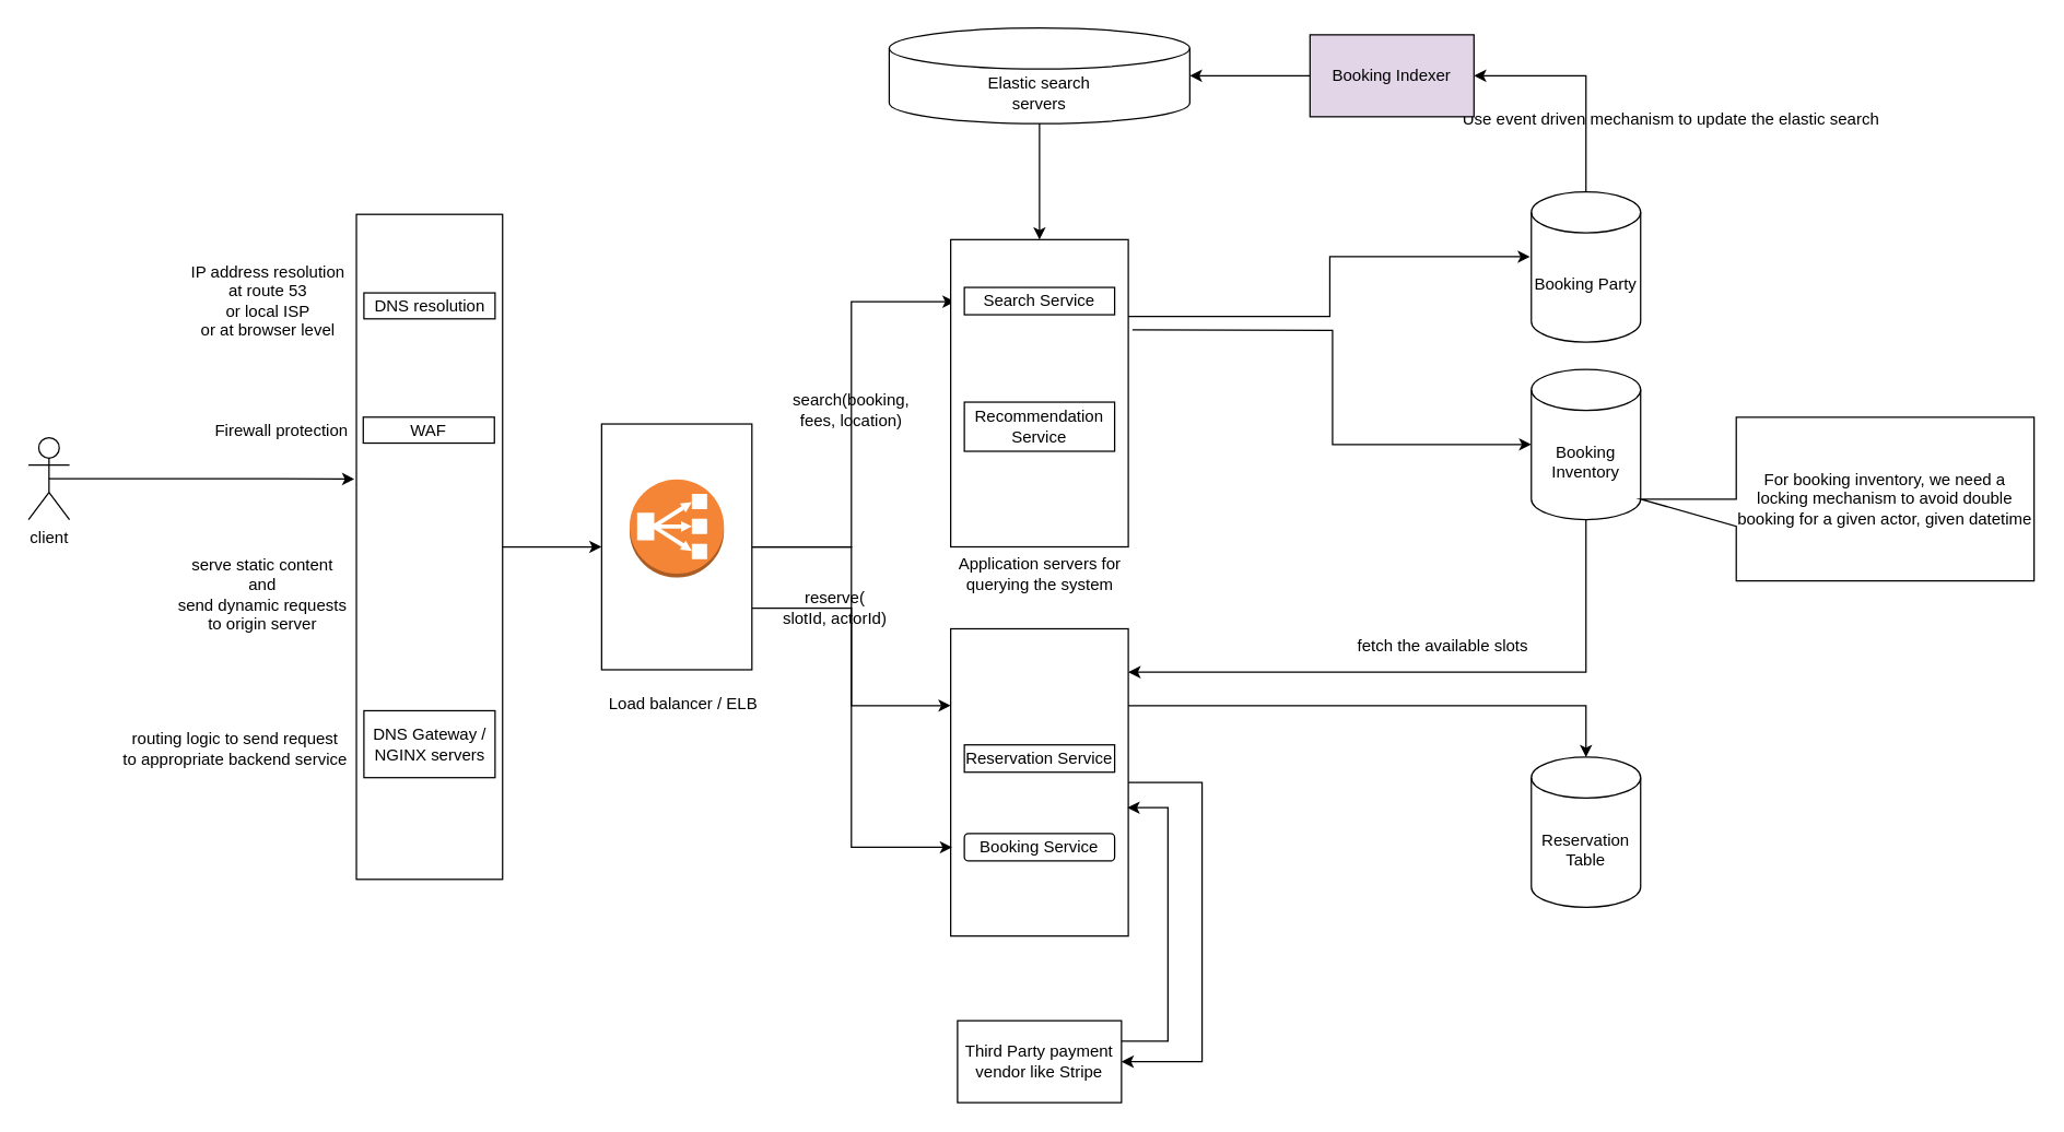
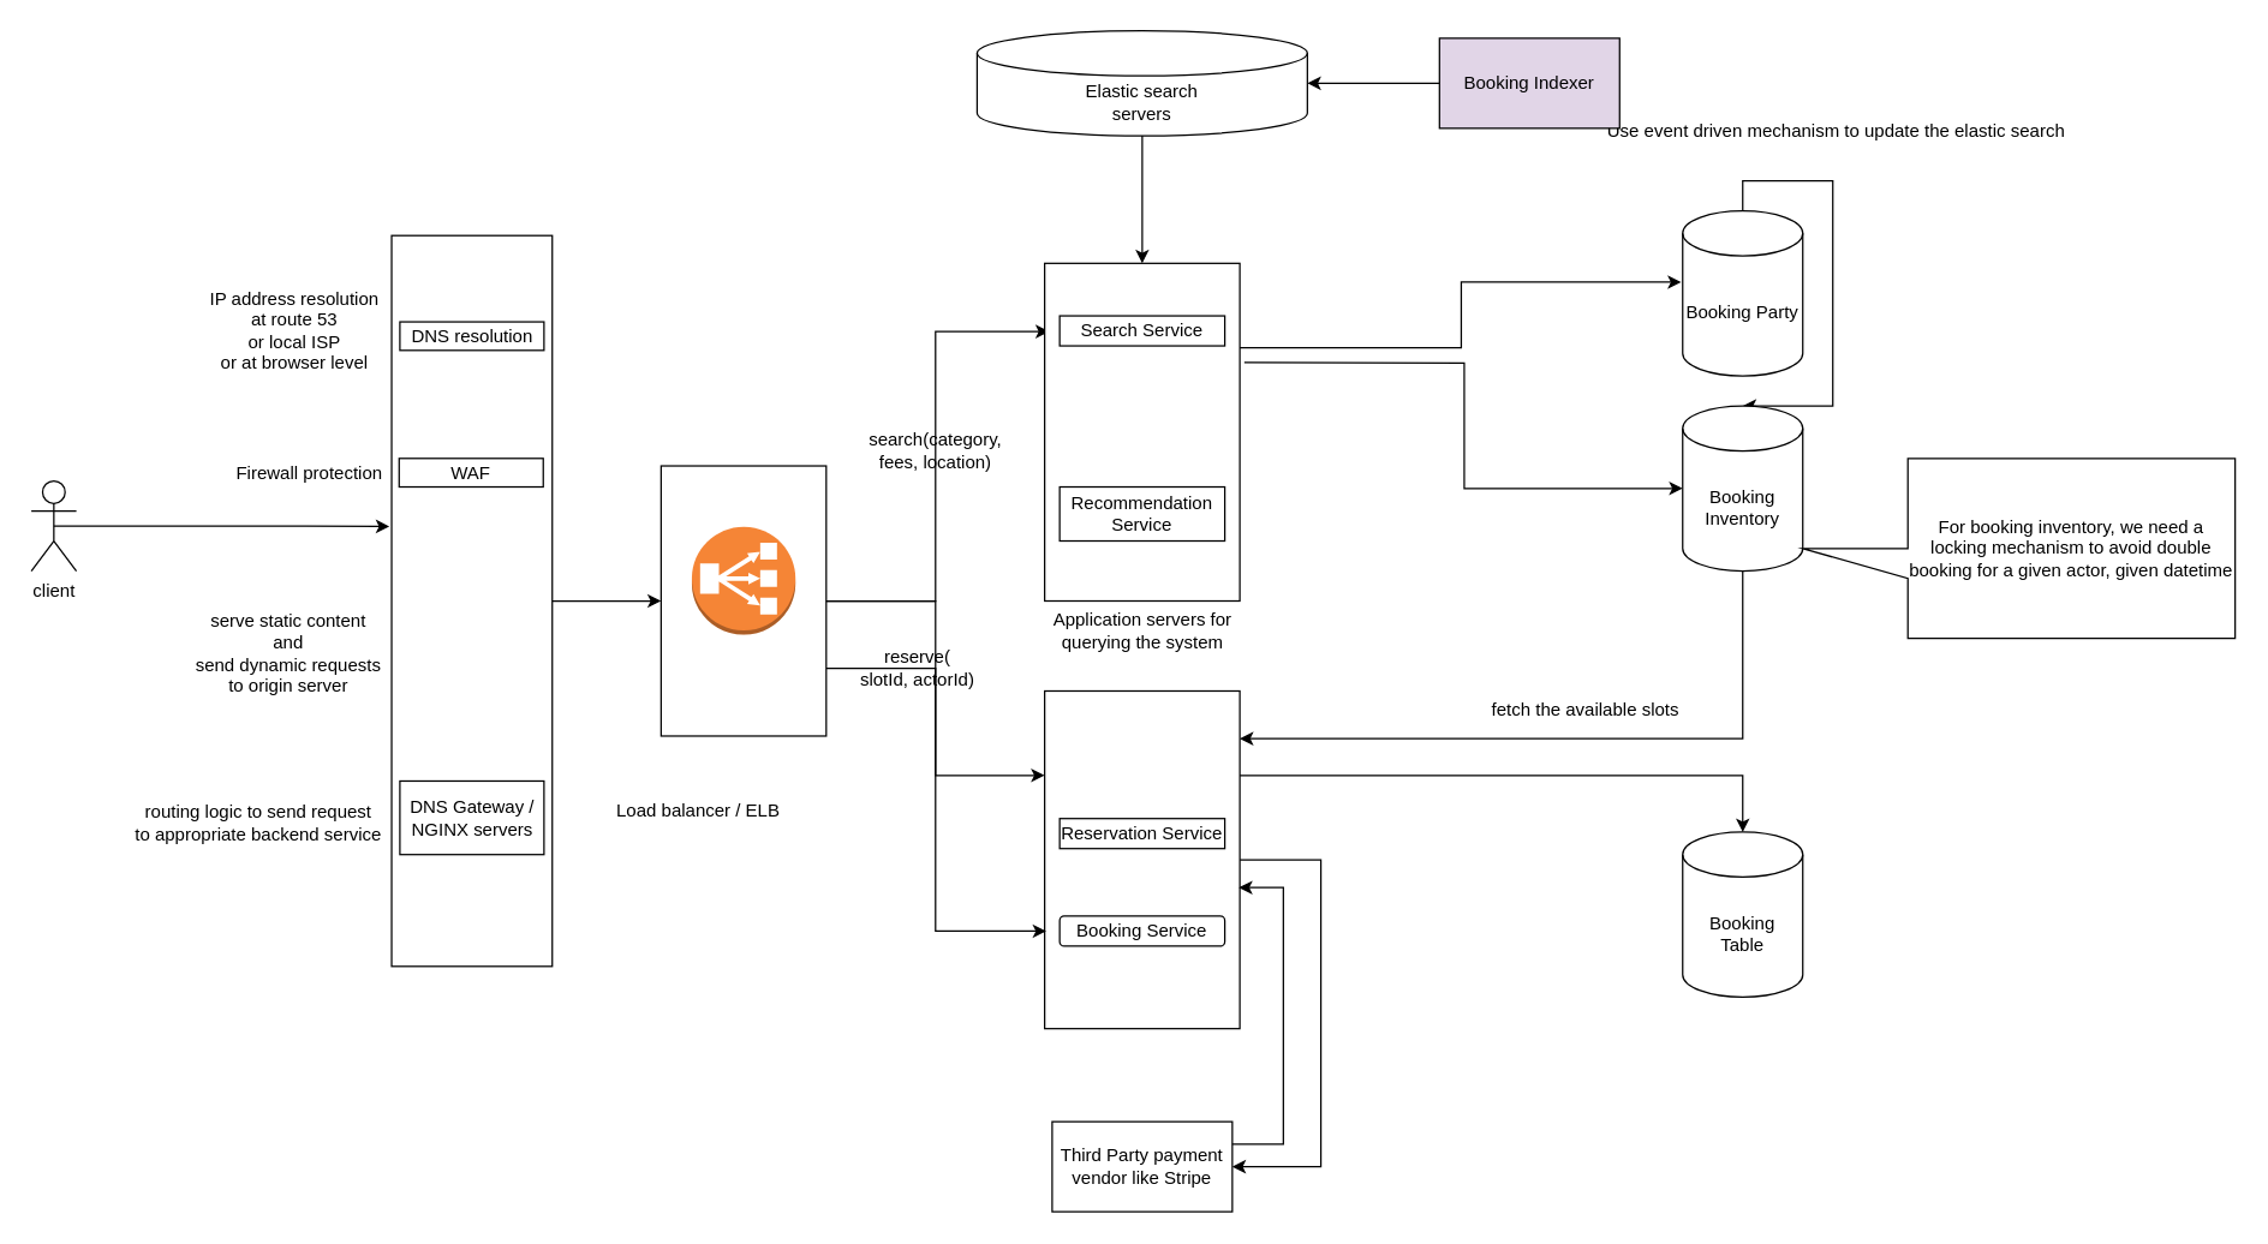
- <mxCell id="11" style="edgeStyle=orthogonalEdgeStyle;rounded=0;orthogonalLoop=1;jettySize=auto;html=1;entryX=1;entryY=0.5;entryDx=0;entryDy=0;exitX=0.5;exitY=0;exitDx=0;exitDy=0;exitPerimeter=0;" edge="1" parent="1" source="12" target="31"><mxGeometry relative="1" as="geometry" /></mxCell>
+ <mxCell id="11" style="edgeStyle=orthogonalEdgeStyle;rounded=0;orthogonalLoop=1;jettySize=auto;html=1;exitX=0.5;exitY=0;exitDx=0;exitDy=0;exitPerimeter=0;" edge="1" parent="1" source="12" target="13"><mxGeometry relative="1" as="geometry" /></mxCell>
- <mxCell id="14" value="search(booking,&lt;div&gt;fees, location)&lt;/div&gt;" style="text;html=1;align=center;verticalAlign=middle;resizable=0;points=[];autosize=1;strokeColor=none;fillColor=none;" parent="1" vertex="1"><mxGeometry x="567" y="280" width="110" height="40" as="geometry" /></mxCell>
+ <mxCell id="14" value="search(category,&lt;div&gt;fees, location)&lt;/div&gt;" style="text;html=1;align=center;verticalAlign=middle;resizable=0;points=[];autosize=1;strokeColor=none;fillColor=none;" parent="1" vertex="1"><mxGeometry x="567" y="280" width="110" height="40" as="geometry" /></mxCell>
- <mxCell id="30" value="Recommendation Service" style="rounded=0;whiteSpace=wrap;html=1;" vertex="1" parent="1"><mxGeometry x="705" y="294" width="110" height="36" as="geometry" /></mxCell>
+ <mxCell id="30" value="Recommendation Service" style="rounded=0;whiteSpace=wrap;html=1;" vertex="1" parent="1"><mxGeometry x="705" y="324" width="110" height="36" as="geometry" /></mxCell>
- <mxCell id="39" value="Load balancer / ELB" style="text;html=1;align=center;verticalAlign=middle;resizable=0;points=[];autosize=1;strokeColor=none;fillColor=none;" vertex="1" parent="1"><mxGeometry x="435" y="502" width="127" height="26" as="geometry" /></mxCell>
+ <mxCell id="39" value="Load balancer / ELB" style="text;html=1;align=center;verticalAlign=middle;resizable=0;points=[];autosize=1;strokeColor=none;fillColor=none;" vertex="1" parent="1"><mxGeometry x="400" y="527" width="127" height="26" as="geometry" /></mxCell>
- <mxCell id="24" value="Reservation&lt;div&gt;Table&lt;/div&gt;" style="shape=cylinder3;whiteSpace=wrap;html=1;boundedLbl=1;backgroundOutline=1;size=15;" parent="1" vertex="1"><mxGeometry x="1120" y="554" width="80" height="110" as="geometry" /></mxCell>
+ <mxCell id="24" value="Booking&lt;div&gt;Table&lt;/div&gt;" style="shape=cylinder3;whiteSpace=wrap;html=1;boundedLbl=1;backgroundOutline=1;size=15;" parent="1" vertex="1"><mxGeometry x="1120" y="554" width="80" height="110" as="geometry" /></mxCell>
